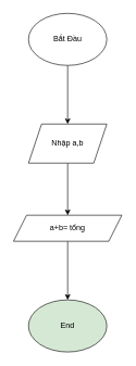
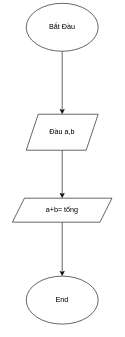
- <mxCell id="3" value="&lt;font style=&quot;vertical-align: inherit;&quot;&gt;&lt;font style=&quot;vertical-align: inherit;&quot;&gt;Bắt Đầu&lt;/font&gt;&lt;/font&gt;" style="ellipse;whiteSpace=wrap;html=1;" vertex="1" parent="1"><mxGeometry x="43" y="20" width="120" height="80" as="geometry" /></mxCell>
+ <mxCell id="3" value="&lt;font style=&quot;vertical-align: inherit;&quot;&gt;&lt;font style=&quot;vertical-align: inherit;&quot;&gt;Bắt Đầu&lt;/font&gt;&lt;/font&gt;" style="ellipse;whiteSpace=wrap;html=1;" vertex="1" parent="1"><mxGeometry x="43" y="5" width="120" height="80" as="geometry" /></mxCell>
- <mxCell id="5" value="&lt;font style=&quot;vertical-align: inherit;&quot;&gt;&lt;font style=&quot;vertical-align: inherit;&quot;&gt;Nhập a,b&lt;/font&gt;&lt;/font&gt;" style="shape=parallelogram;perimeter=parallelogramPerimeter;whiteSpace=wrap;html=1;fixedSize=1;" vertex="1" parent="1"><mxGeometry x="43" y="190" width="120" height="60" as="geometry" /></mxCell>
+ <mxCell id="5" value="&lt;font style=&quot;vertical-align: inherit;&quot;&gt;&lt;font style=&quot;vertical-align: inherit;&quot;&gt;Đầu a,b&lt;/font&gt;&lt;/font&gt;" style="shape=parallelogram;perimeter=parallelogramPerimeter;whiteSpace=wrap;html=1;fixedSize=1;" vertex="1" parent="1"><mxGeometry x="43" y="190" width="120" height="60" as="geometry" /></mxCell>
- <mxCell id="8" value="End" style="ellipse;whiteSpace=wrap;html=1;fillColor=#d5e8d4;" vertex="1" parent="1"><mxGeometry x="43" y="460" width="120" height="80" as="geometry" /></mxCell>
+ <mxCell id="8" value="End" style="ellipse;whiteSpace=wrap;html=1;" vertex="1" parent="1"><mxGeometry x="43" y="460" width="120" height="80" as="geometry" /></mxCell>
